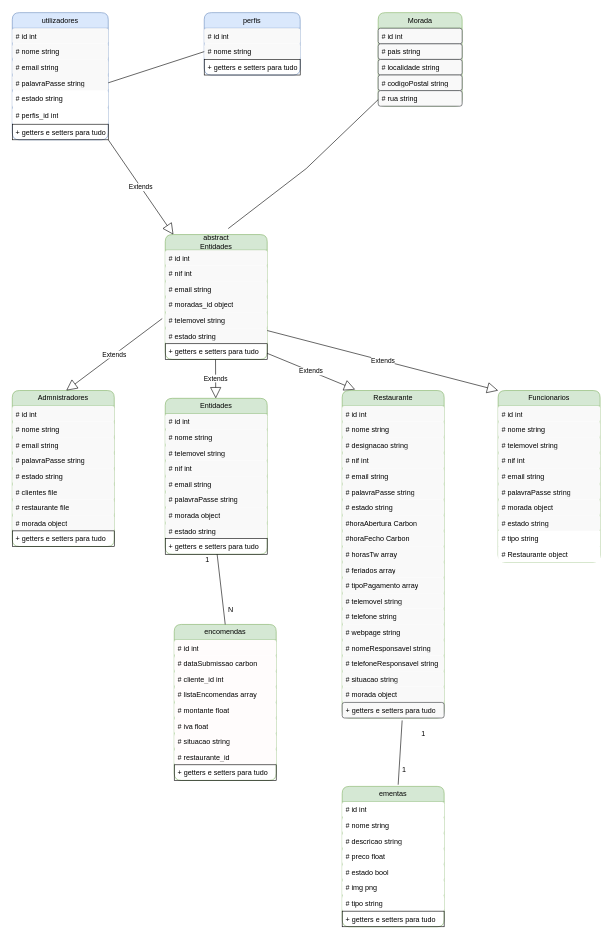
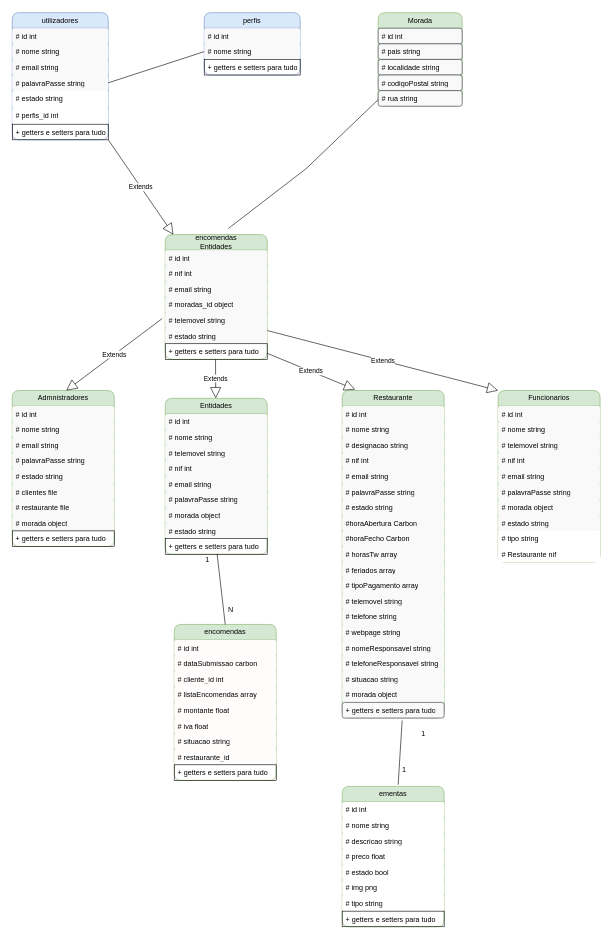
- <mxCell id="83" value="abstract &lt;br&gt;Entidades" style="swimlane;fontStyle=0;childLayout=stackLayout;horizontal=1;startSize=26;fillColor=#d5e8d4;horizontalStack=0;resizeParent=1;resizeParentMax=0;resizeLast=0;collapsible=1;marginBottom=0;whiteSpace=wrap;html=1;strokeColor=#82b366;rounded=1;" parent="1" vertex="1"><mxGeometry x="275" y="390" width="170" height="208" as="geometry" /></mxCell>
+ <mxCell id="83" value="encomendas &lt;br&gt;Entidades" style="swimlane;fontStyle=0;childLayout=stackLayout;horizontal=1;startSize=26;fillColor=#d5e8d4;horizontalStack=0;resizeParent=1;resizeParentMax=0;resizeLast=0;collapsible=1;marginBottom=0;whiteSpace=wrap;html=1;strokeColor=#82b366;rounded=1;" parent="1" vertex="1"><mxGeometry x="275" y="390" width="170" height="208" as="geometry" /></mxCell>
- <mxCell id="107" value="# Restaurante object" style="text;align=left;verticalAlign=top;spacingLeft=4;spacingRight=4;overflow=hidden;rotatable=0;points=[[0,0.5],[1,0.5]];portConstraint=eastwest;fillColor=default;" parent="97" vertex="1"><mxGeometry y="260" width="170" height="26" as="geometry" /></mxCell>
+ <mxCell id="107" value="# Restaurante nif" style="text;align=left;verticalAlign=top;spacingLeft=4;spacingRight=4;overflow=hidden;rotatable=0;points=[[0,0.5],[1,0.5]];portConstraint=eastwest;fillColor=default;" parent="97" vertex="1"><mxGeometry y="260" width="170" height="26" as="geometry" /></mxCell>
